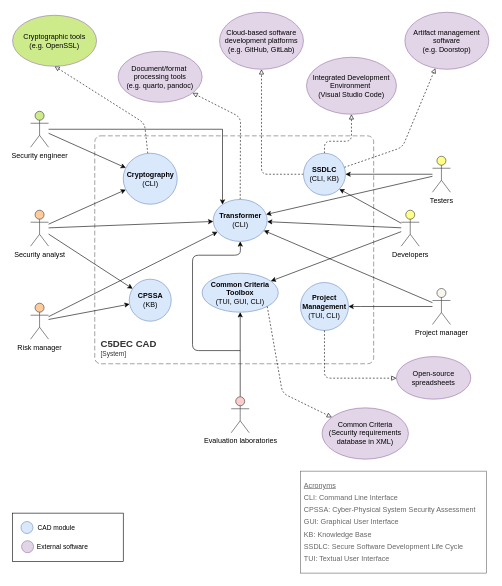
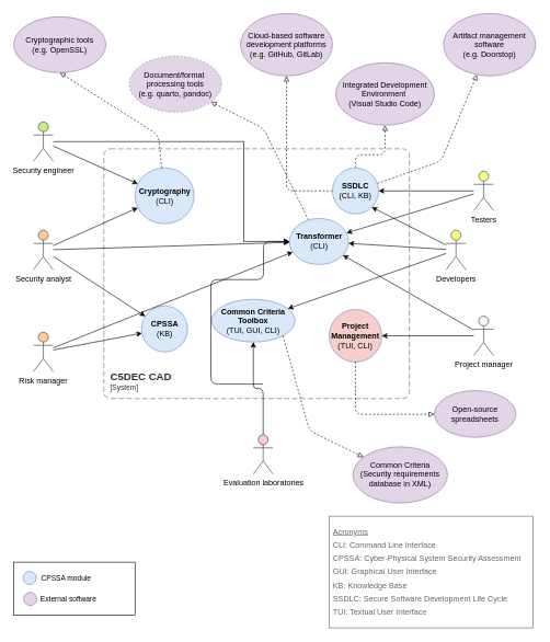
- <mxCell id="25" value="Cryptographic tools&lt;div&gt;(e.g. OpenSSL)&lt;/div&gt;" style="ellipse;whiteSpace=wrap;html=1;fillColor=#cdeb8b;strokeColor=#9673a6;sketch=0;shadow=0;" parent="1" vertex="1"><mxGeometry x="20" y="25" width="140" height="85" as="geometry" /></mxCell>
+ <mxCell id="25" value="Cryptographic tools&lt;div&gt;(e.g. OpenSSL)&lt;/div&gt;" style="ellipse;whiteSpace=wrap;html=1;fillColor=#e1d5e7;strokeColor=#9673a6;sketch=0;shadow=0;" parent="1" vertex="1"><mxGeometry x="20" y="25" width="140" height="85" as="geometry" /></mxCell>
- <mxCell id="52" value="Document/format&amp;nbsp;&lt;div&gt;processing tools&lt;div&gt;(e.g. quarto, pandoc)&lt;/div&gt;&lt;/div&gt;" style="ellipse;whiteSpace=wrap;html=1;fillColor=#e1d5e7;strokeColor=#9673a6;sketch=0;shadow=0;" parent="1" vertex="1"><mxGeometry x="196" y="85" width="140" height="85" as="geometry" /></mxCell>
+ <mxCell id="52" value="Document/format&amp;nbsp;&lt;div&gt;processing tools&lt;div&gt;(e.g. quarto, pandoc)&lt;/div&gt;&lt;/div&gt;" style="ellipse;whiteSpace=wrap;html=1;fillColor=#e1d5e7;strokeColor=#9673a6;sketch=0;shadow=0;dashed=1;" parent="1" vertex="1"><mxGeometry x="196" y="85" width="140" height="85" as="geometry" /></mxCell>
- <mxCell id="51" value="&lt;div&gt;&lt;b&gt;Transformer&lt;/b&gt;&lt;div&gt;(CLI)&lt;/div&gt;&lt;/div&gt;" style="ellipse;whiteSpace=wrap;html=1;fillColor=#dae8fc;strokeColor=#6c8ebf;sketch=0;shadow=0;" parent="1" vertex="1"><mxGeometry x="354.5" y="332" width="90" height="70" as="geometry" /></mxCell>
+ <mxCell id="51" value="&lt;div&gt;&lt;b&gt;Transformer&lt;/b&gt;&lt;div&gt;(CLI)&lt;/div&gt;&lt;/div&gt;" style="ellipse;whiteSpace=wrap;html=1;fillColor=#dae8fc;strokeColor=#6c8ebf;sketch=0;shadow=0;" parent="1" vertex="1"><mxGeometry x="439.5" y="332" width="90" height="70" as="geometry" /></mxCell>
- <mxCell id="33" value="Developers" style="shape=umlActor;html=1;verticalLabelPosition=bottom;verticalAlign=top;align=center;fillColor=#ffff88;strokeColor=#36393d;" parent="1" vertex="1"><mxGeometry x="668" y="350" width="30" height="60" as="geometry" /></mxCell>
+ <mxCell id="33" value="Developers" style="shape=umlActor;html=1;verticalLabelPosition=bottom;verticalAlign=top;align=center;fillColor=#ffff88;strokeColor=#36393d;" parent="1" vertex="1"><mxGeometry x="678" y="350" width="30" height="60" as="geometry" /></mxCell>
- <mxCell id="8" value="&lt;b&gt;Common Criteria&lt;/b&gt;&lt;div&gt;&lt;b&gt;Toolbox&lt;/b&gt;&lt;/div&gt;&lt;div&gt;(TUI, GUI, CLI)&lt;/div&gt;" style="ellipse;whiteSpace=wrap;html=1;fillColor=#dae8fc;strokeColor=#6c8ebf;sketch=0;shadow=0;" parent="1" vertex="1"><mxGeometry x="336" y="455" width="127" height="65" as="geometry" /></mxCell>
+ <mxCell id="8" value="&lt;b&gt;Common Criteria&lt;/b&gt;&lt;div&gt;&lt;b&gt;Toolbox&lt;/b&gt;&lt;/div&gt;&lt;div&gt;(TUI, GUI, CLI)&lt;/div&gt;" style="ellipse;whiteSpace=wrap;html=1;fillColor=#dae8fc;strokeColor=#6c8ebf;sketch=0;shadow=0;" parent="1" vertex="1"><mxGeometry x="321" y="455" width="127" height="65" as="geometry" /></mxCell>
- <mxCell id="3" value="&lt;b&gt;Project&lt;/b&gt;&lt;div&gt;&lt;b&gt;Management&lt;/b&gt;&lt;/div&gt;&lt;div&gt;(TUI, CLI)&lt;/div&gt;" style="ellipse;whiteSpace=wrap;html=1;fillColor=#dae8fc;strokeColor=#6c8ebf;sketch=0;shadow=0;aspect=fixed;" parent="1" vertex="1"><mxGeometry x="500" y="470.5" width="80" height="80" as="geometry" /></mxCell>
+ <mxCell id="3" value="&lt;b&gt;Project&lt;/b&gt;&lt;div&gt;&lt;b&gt;Management&lt;/b&gt;&lt;/div&gt;&lt;div&gt;(TUI, CLI)&lt;/div&gt;" style="ellipse;whiteSpace=wrap;html=1;fillColor=#f8cecc;strokeColor=#6c8ebf;sketch=0;shadow=0;aspect=fixed;" parent="1" vertex="1"><mxGeometry x="500" y="470.5" width="80" height="80" as="geometry" /></mxCell>
- <mxCell id="42" value="CAD module" style="text;html=1;align=left;verticalAlign=middle;resizable=0;points=[];autosize=1;strokeColor=none;fillColor=none;fontFamily=Helvetica;fontSize=11;fontColor=default;labelBackgroundColor=default;" parent="40" vertex="1"><mxGeometry x="40" y="10" width="90" height="30" as="geometry" /></mxCell>
+ <mxCell id="42" value="CPSSA module" style="text;html=1;align=left;verticalAlign=middle;resizable=0;points=[];autosize=1;strokeColor=none;fillColor=none;fontFamily=Helvetica;fontSize=11;fontColor=default;labelBackgroundColor=default;" parent="40" vertex="1"><mxGeometry x="40" y="10" width="90" height="30" as="geometry" /></mxCell>
